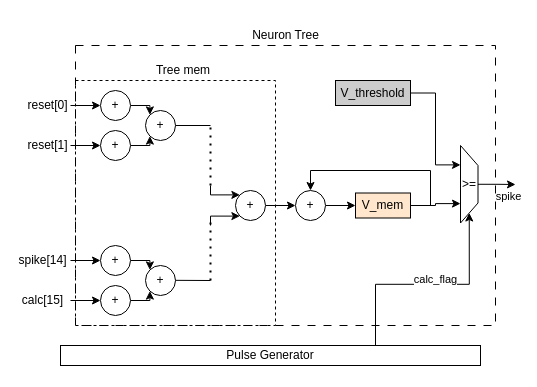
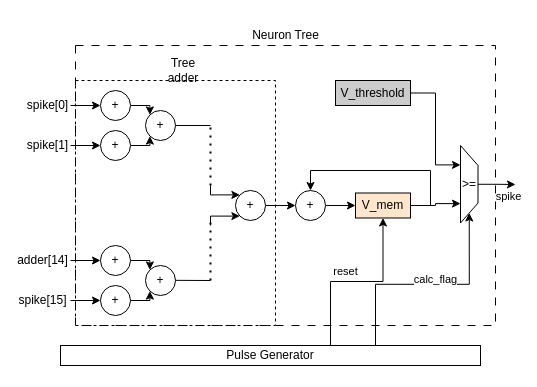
- <mxCell id="26" value="Tree mem" style="text;html=1;align=center;verticalAlign=middle;whiteSpace=wrap;rounded=0;" vertex="1" parent="1"><mxGeometry x="152.5" y="55" width="60" height="30" as="geometry" /></mxCell>
+ <mxCell id="26" value="Tree adder" style="text;html=1;align=center;verticalAlign=middle;whiteSpace=wrap;rounded=0;" vertex="1" parent="1"><mxGeometry x="152.5" y="55" width="60" height="30" as="geometry" /></mxCell>
- <mxCell id="28" value="reset[0]" style="text;html=1;align=center;verticalAlign=middle;whiteSpace=wrap;rounded=0;" vertex="1" parent="1"><mxGeometry x="25" y="98.75" width="45" height="12.5" as="geometry" /></mxCell>
+ <mxCell id="28" value="spike[0]" style="text;html=1;align=center;verticalAlign=middle;whiteSpace=wrap;rounded=0;" vertex="1" parent="1"><mxGeometry x="25" y="98.75" width="45" height="12.5" as="geometry" /></mxCell>
- <mxCell id="38" value="reset[1]" style="text;html=1;align=center;verticalAlign=middle;whiteSpace=wrap;rounded=0;" vertex="1" parent="1"><mxGeometry x="25" y="138.75" width="45" height="12.5" as="geometry" /></mxCell>
+ <mxCell id="38" value="spike[1]" style="text;html=1;align=center;verticalAlign=middle;whiteSpace=wrap;rounded=0;" vertex="1" parent="1"><mxGeometry x="25" y="138.75" width="45" height="12.5" as="geometry" /></mxCell>
- <mxCell id="39" value="spike[14]" style="text;html=1;align=center;verticalAlign=middle;whiteSpace=wrap;rounded=0;" vertex="1" parent="1"><mxGeometry x="20" y="253.75" width="45" height="12.5" as="geometry" /></mxCell>
+ <mxCell id="39" value="adder[14]" style="text;html=1;align=center;verticalAlign=middle;whiteSpace=wrap;rounded=0;" vertex="1" parent="1"><mxGeometry x="20" y="253.75" width="45" height="12.5" as="geometry" /></mxCell>
+ <mxCell id="43" style="edgeStyle=orthogonalEdgeStyle;rounded=0;orthogonalLoop=1;jettySize=auto;html=1;exitX=0.5;exitY=0;exitDx=0;exitDy=0;entryX=0.5;entryY=1;entryDx=0;entryDy=0;" edge="1" parent="1" source="45" target="22"><mxGeometry relative="1" as="geometry"><Array as="points"><mxPoint x="330" y="345" /><mxPoint x="330" y="281" /><mxPoint x="383" y="281" /></Array></mxGeometry></mxCell>
+ <mxCell id="44" value="reset" style="edgeLabel;html=1;align=center;verticalAlign=middle;resizable=0;points=[];" vertex="1" connectable="0" parent="43"><mxGeometry x="0.159" y="1" relative="1" as="geometry"><mxPoint x="-1" y="-10" as="offset" /></mxGeometry></mxCell>
- <mxCell id="40" value="calc[15]" style="text;html=1;align=center;verticalAlign=middle;whiteSpace=wrap;rounded=0;" vertex="1" parent="1"><mxGeometry x="20" y="293.75" width="45" height="12.5" as="geometry" /></mxCell>
+ <mxCell id="40" value="spike[15]" style="text;html=1;align=center;verticalAlign=middle;whiteSpace=wrap;rounded=0;" vertex="1" parent="1"><mxGeometry x="20" y="293.75" width="45" height="12.5" as="geometry" /></mxCell>
